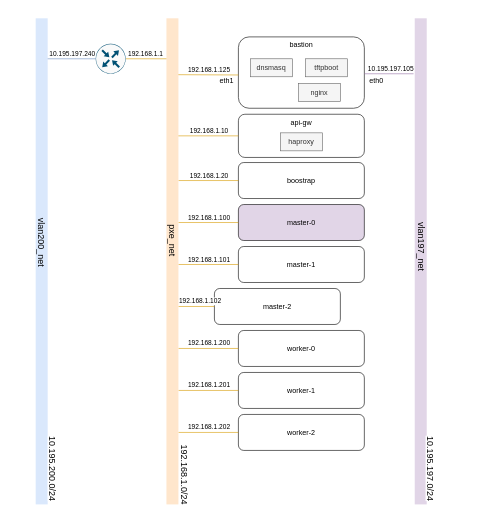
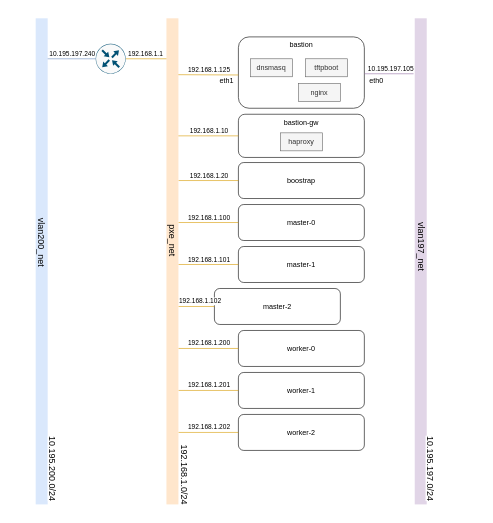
- <mxCell id="42" value="&lt;div class=&quot;detail-title col-xs-12 col-sm-9&quot;&gt;&lt;span class=&quot;h1 word-wrap&quot;&gt;api-gw&lt;/span&gt;&lt;/div&gt;" style="rounded=1;whiteSpace=wrap;html=1;verticalAlign=top;" vertex="1" parent="1"><mxGeometry x="397" y="190" width="210" height="72" as="geometry" /></mxCell>
+ <mxCell id="42" value="&lt;div class=&quot;detail-title col-xs-12 col-sm-9&quot;&gt;&lt;span class=&quot;h1 word-wrap&quot;&gt;bastion-gw&lt;/span&gt;&lt;/div&gt;" style="rounded=1;whiteSpace=wrap;html=1;verticalAlign=top;" vertex="1" parent="1"><mxGeometry x="397" y="190" width="210" height="72" as="geometry" /></mxCell>
- <mxCell id="8" value="&lt;div class=&quot;detail-title col-xs-12 col-sm-9&quot;&gt;&lt;span class=&quot;h1 word-wrap&quot;&gt;master-0&lt;/span&gt;&lt;/div&gt;" style="rounded=1;whiteSpace=wrap;html=1;verticalAlign=middle;fillColor=#e1d5e7;" vertex="1" parent="1"><mxGeometry x="397" y="340.5" width="210" height="60" as="geometry" /></mxCell>
+ <mxCell id="8" value="&lt;div class=&quot;detail-title col-xs-12 col-sm-9&quot;&gt;&lt;span class=&quot;h1 word-wrap&quot;&gt;master-0&lt;/span&gt;&lt;/div&gt;" style="rounded=1;whiteSpace=wrap;html=1;verticalAlign=middle;" vertex="1" parent="1"><mxGeometry x="397" y="340.5" width="210" height="60" as="geometry" /></mxCell>
